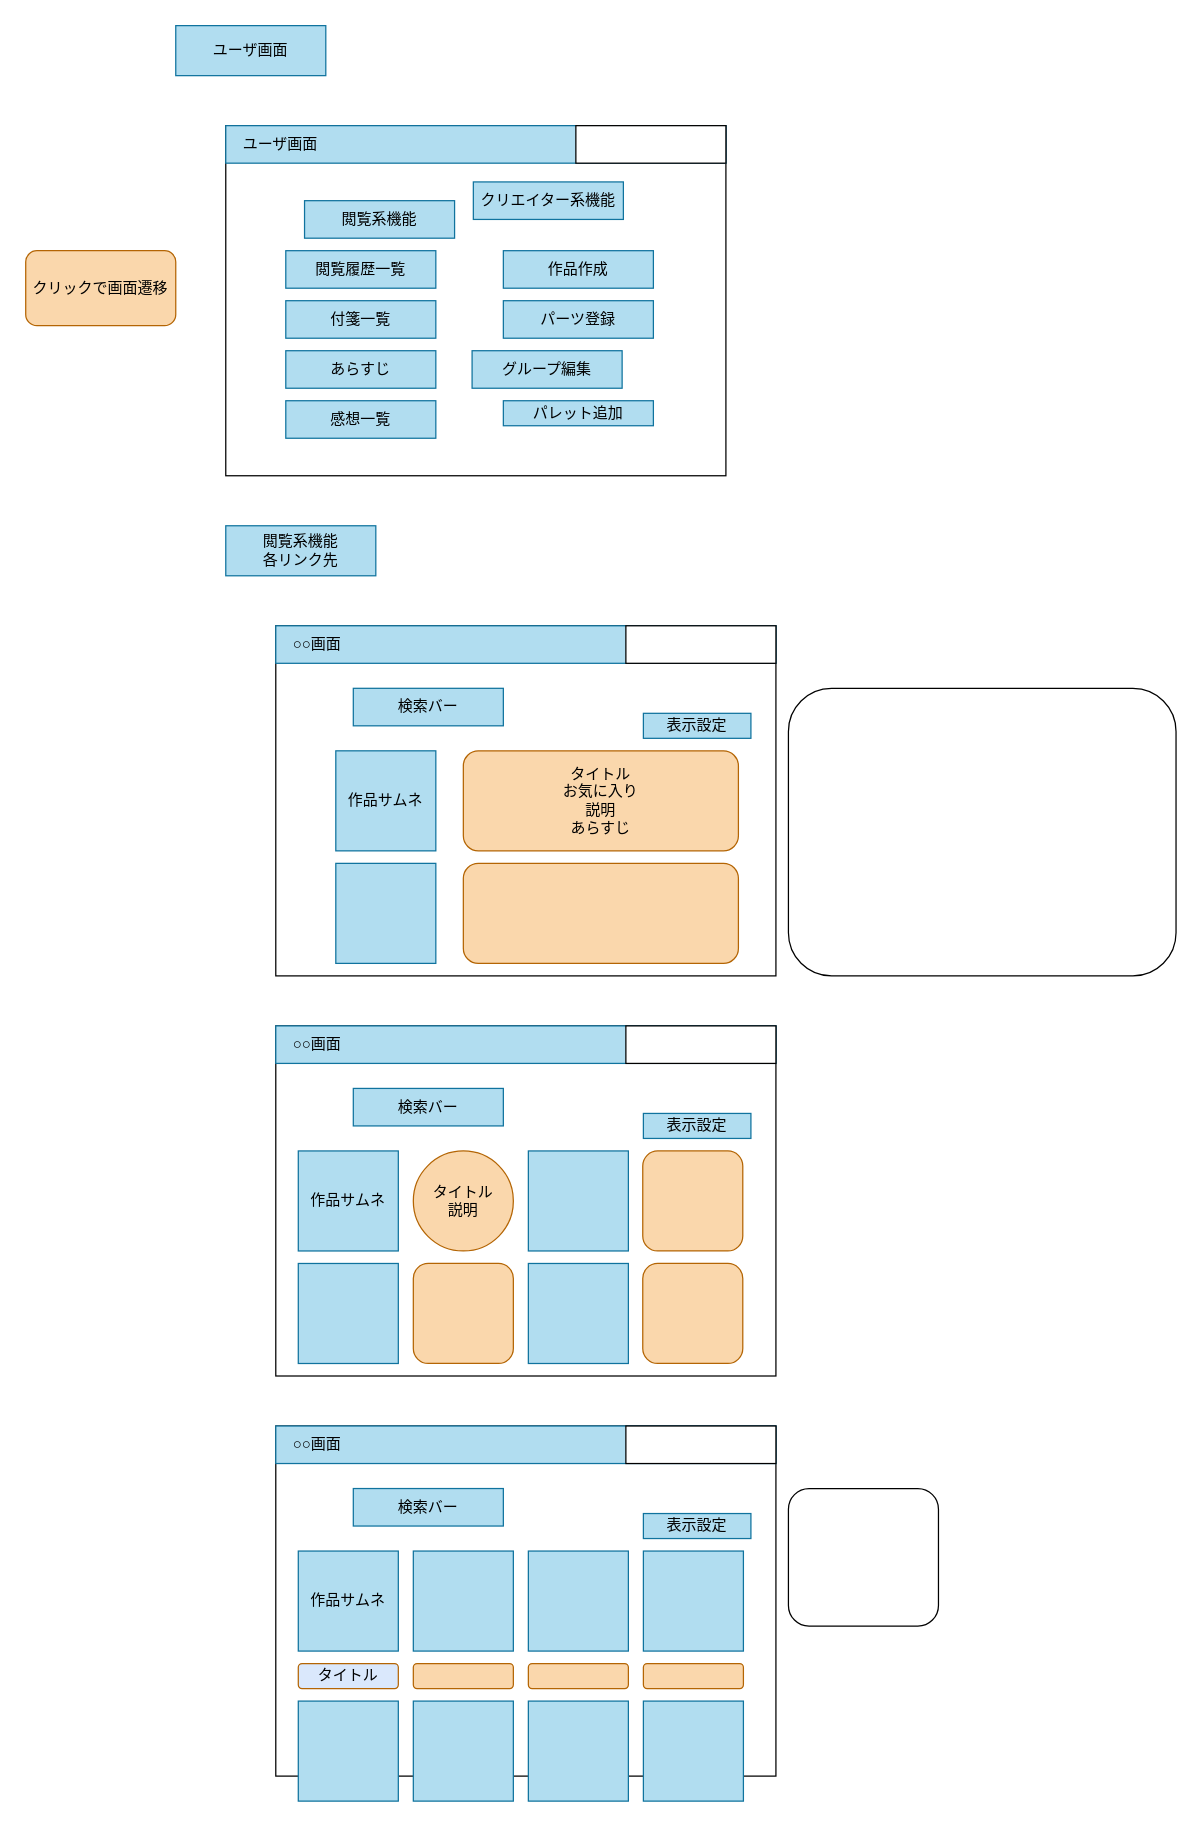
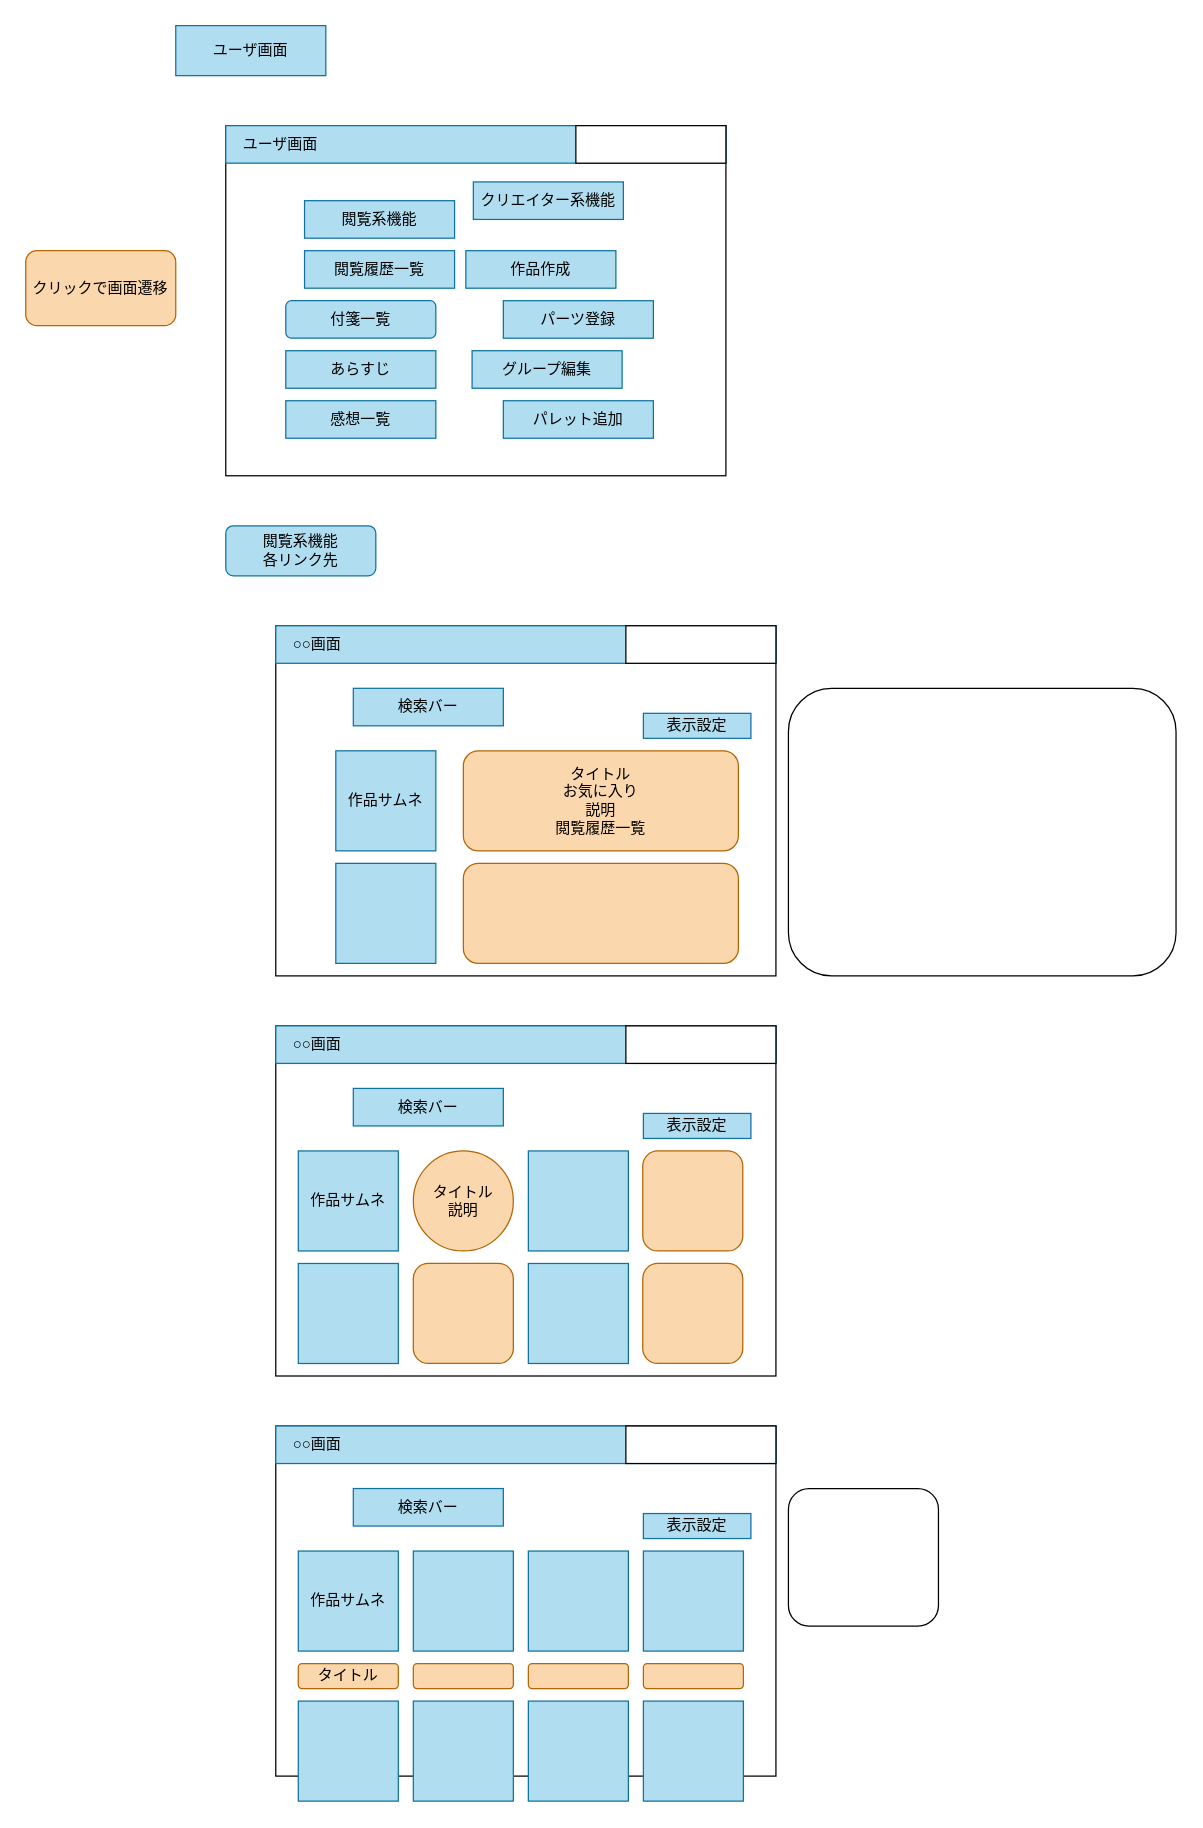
- <mxCell id="15" value="&lt;font color=&quot;#000000&quot;&gt;閲覧履歴一覧&lt;/font&gt;" style="rounded=0;whiteSpace=wrap;html=1;fillColor=#b1ddf0;strokeColor=#10739e;" vertex="1" parent="1"><mxGeometry x="228" y="200" width="120" height="30" as="geometry" /></mxCell>
+ <mxCell id="15" value="&lt;font color=&quot;#000000&quot;&gt;閲覧履歴一覧&lt;/font&gt;" style="rounded=0;whiteSpace=wrap;html=1;fillColor=#b1ddf0;strokeColor=#10739e;" vertex="1" parent="1"><mxGeometry x="243" y="200" width="120" height="30" as="geometry" /></mxCell>
- <mxCell id="16" value="&lt;font color=&quot;#000000&quot;&gt;作品作成&lt;/font&gt;" style="rounded=0;whiteSpace=wrap;html=1;fillColor=#b1ddf0;strokeColor=#10739e;" vertex="1" parent="1"><mxGeometry x="402" y="200" width="120" height="30" as="geometry" /></mxCell>
+ <mxCell id="16" value="&lt;font color=&quot;#000000&quot;&gt;作品作成&lt;/font&gt;" style="rounded=0;whiteSpace=wrap;html=1;fillColor=#b1ddf0;strokeColor=#10739e;" vertex="1" parent="1"><mxGeometry x="372" y="200" width="120" height="30" as="geometry" /></mxCell>
- <mxCell id="7" value="&lt;font color=&quot;#000000&quot;&gt;付箋一覧&lt;/font&gt;" style="rounded=0;whiteSpace=wrap;html=1;fillColor=#b1ddf0;strokeColor=#10739e;" vertex="1" parent="1"><mxGeometry x="228" y="240" width="120" height="30" as="geometry" /></mxCell>
+ <mxCell id="7" value="&lt;font color=&quot;#000000&quot;&gt;付箋一覧&lt;/font&gt;" style="whiteSpace=wrap;html=1;fillColor=#b1ddf0;strokeColor=#10739e;rounded=1;" vertex="1" parent="1"><mxGeometry x="228" y="240" width="120" height="30" as="geometry" /></mxCell>
- <mxCell id="14" value="&lt;font color=&quot;#000000&quot;&gt;パレット追加&lt;/font&gt;" style="rounded=0;whiteSpace=wrap;html=1;fillColor=#b1ddf0;strokeColor=#10739e;" vertex="1" parent="1"><mxGeometry x="402" y="320" width="120" height="20" as="geometry" /></mxCell>
+ <mxCell id="14" value="&lt;font color=&quot;#000000&quot;&gt;パレット追加&lt;/font&gt;" style="rounded=0;whiteSpace=wrap;html=1;fillColor=#b1ddf0;strokeColor=#10739e;" vertex="1" parent="1"><mxGeometry x="402" y="320" width="120" height="30" as="geometry" /></mxCell>
- <mxCell id="3" value="閲覧系機能&lt;br&gt;各リンク先" style="rounded=0;whiteSpace=wrap;html=1;fillColor=#b1ddf0;strokeColor=#10739e;fontColor=#000000;" parent="1" vertex="1"><mxGeometry x="180" y="420" width="120" height="40" as="geometry" /></mxCell>
+ <mxCell id="3" value="閲覧系機能&lt;br&gt;各リンク先" style="whiteSpace=wrap;html=1;fillColor=#b1ddf0;strokeColor=#10739e;fontColor=#000000;rounded=1;" parent="1" vertex="1"><mxGeometry x="180" y="420" width="120" height="40" as="geometry" /></mxCell>
- <mxCell id="23" value="&lt;font color=&quot;#000000&quot;&gt;タイトル&lt;br&gt;お気に入り&lt;br&gt;説明&lt;br&gt;あらすじ&lt;br&gt;&lt;/font&gt;" style="rounded=1;whiteSpace=wrap;html=1;fillColor=#fad7ac;strokeColor=#b46504;" vertex="1" parent="1"><mxGeometry x="370" y="600" width="220" height="80" as="geometry" /></mxCell>
+ <mxCell id="23" value="&lt;font color=&quot;#000000&quot;&gt;タイトル&lt;br&gt;お気に入り&lt;br&gt;説明&lt;br&gt;閲覧履歴一覧&lt;br&gt;&lt;/font&gt;" style="rounded=1;whiteSpace=wrap;html=1;fillColor=#fad7ac;strokeColor=#b46504;" vertex="1" parent="1"><mxGeometry x="370" y="600" width="220" height="80" as="geometry" /></mxCell>
- <mxCell id="51" value="&lt;font color=&quot;#000000&quot;&gt;タイトル&lt;br&gt;&lt;/font&gt;" style="rounded=1;whiteSpace=wrap;html=1;fillColor=#dae8fc;strokeColor=#b46504;" vertex="1" parent="1"><mxGeometry x="238" y="1330" width="80" height="20" as="geometry" /></mxCell>
+ <mxCell id="51" value="&lt;font color=&quot;#000000&quot;&gt;タイトル&lt;br&gt;&lt;/font&gt;" style="rounded=1;whiteSpace=wrap;html=1;fillColor=#fad7ac;strokeColor=#b46504;" vertex="1" parent="1"><mxGeometry x="238" y="1330" width="80" height="20" as="geometry" /></mxCell>
